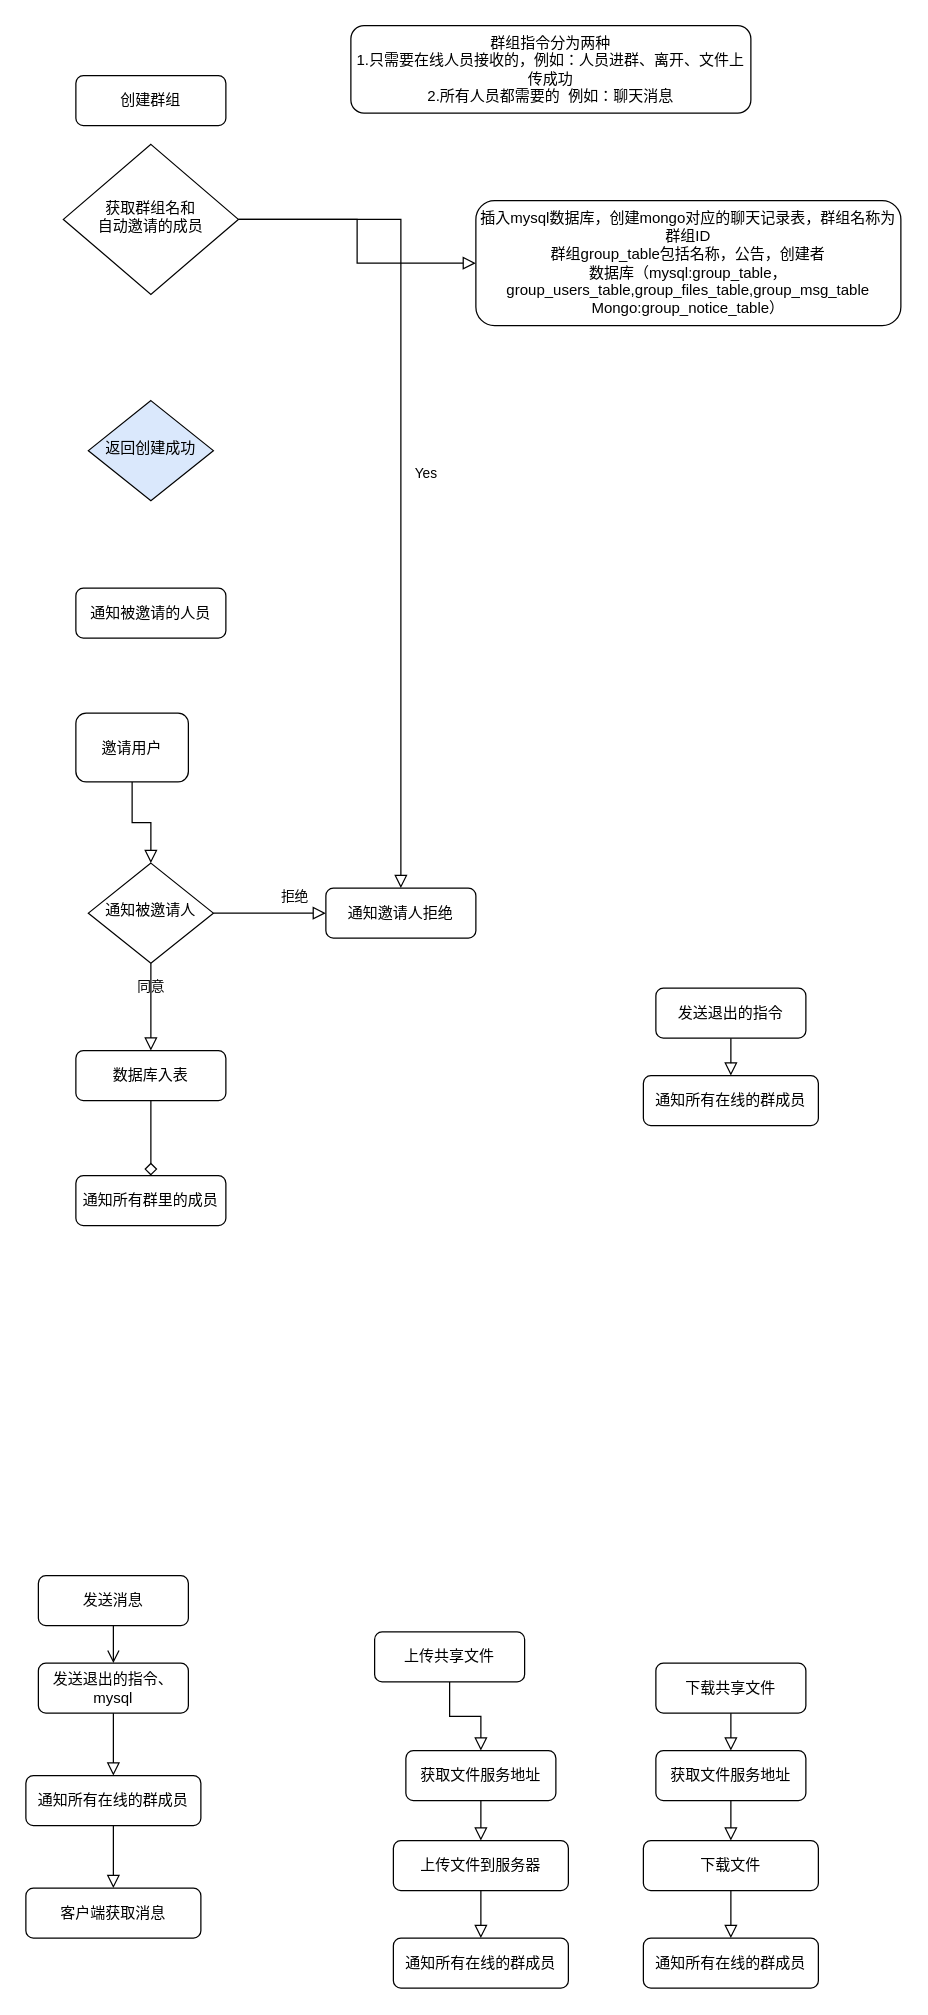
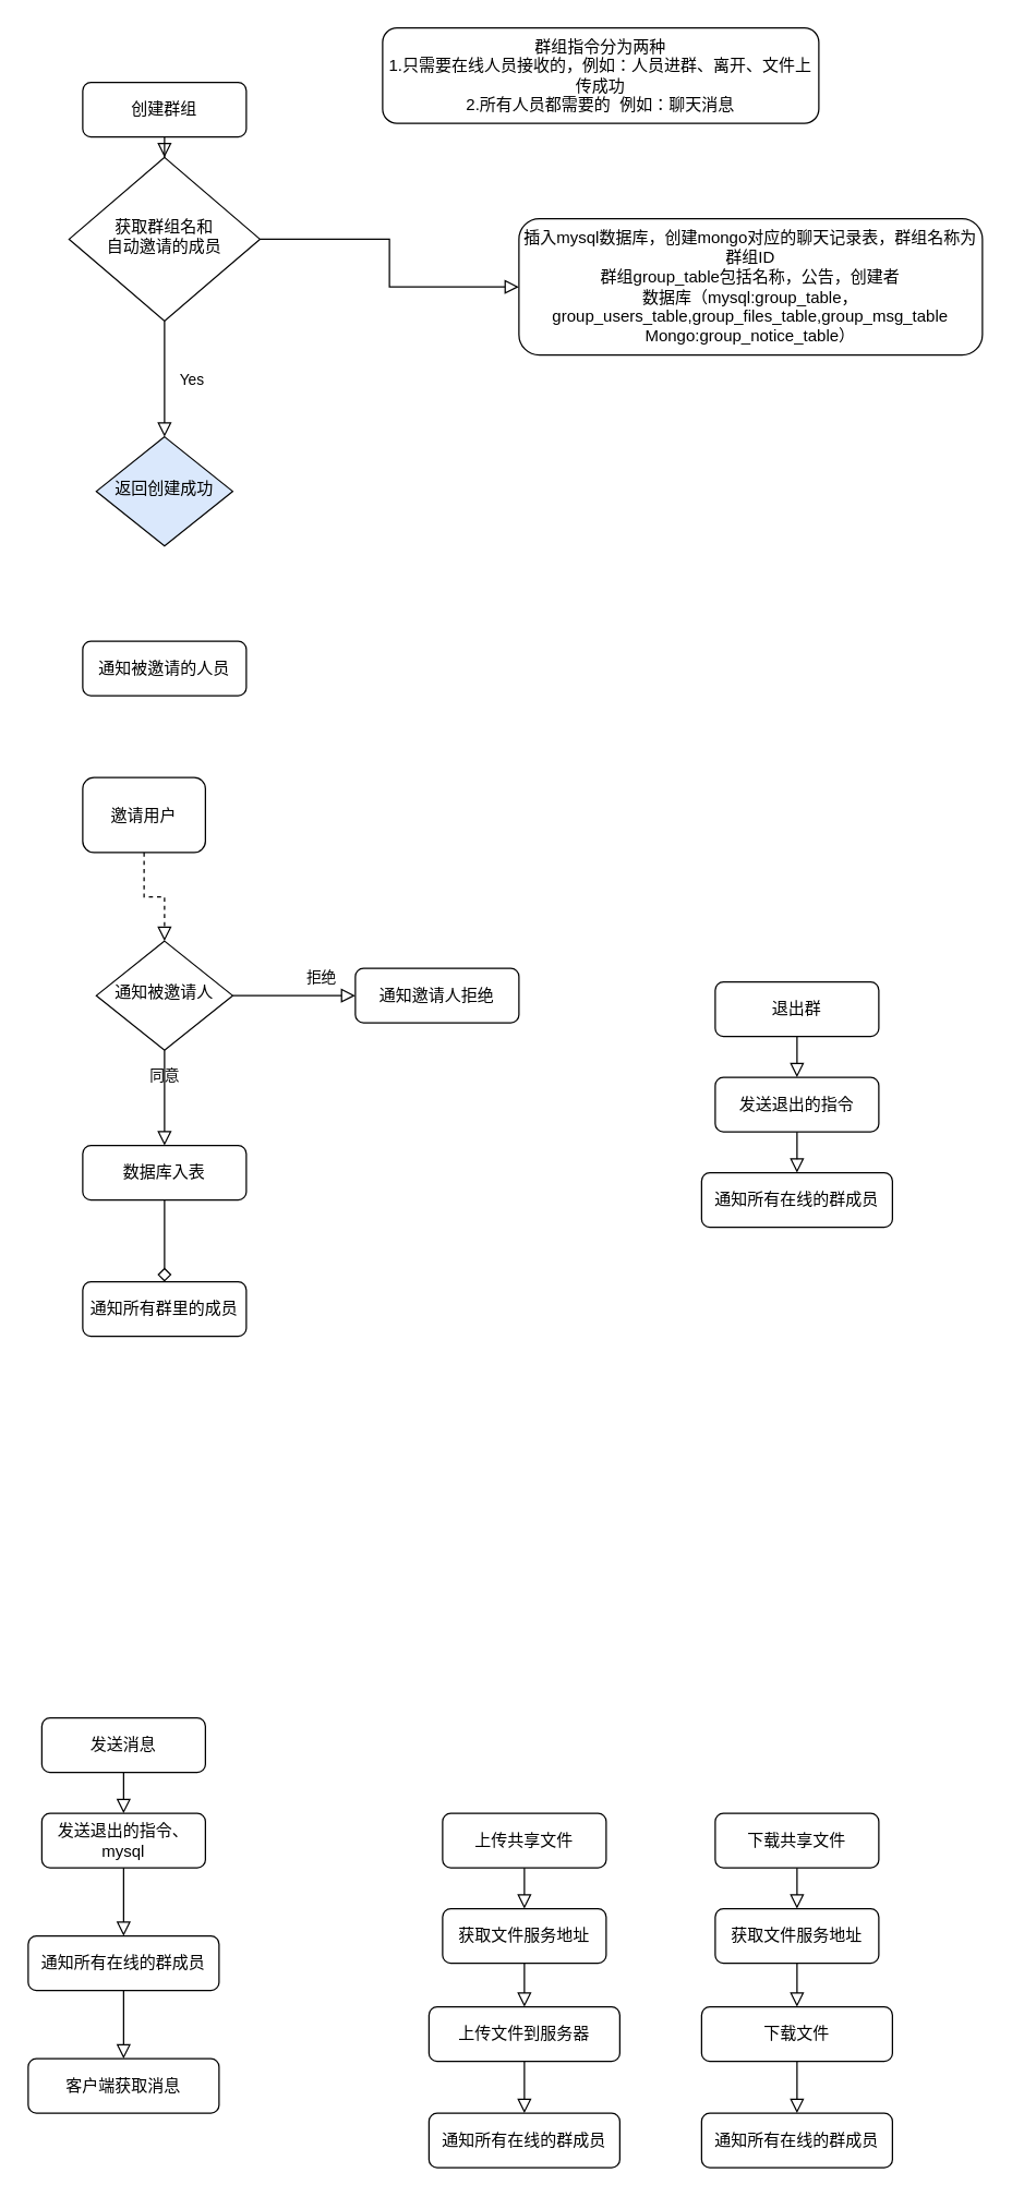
+ <mxCell id="2" value="" style="rounded=0;html=1;jettySize=auto;orthogonalLoop=1;fontSize=11;endArrow=block;endFill=0;endSize=8;strokeWidth=1;shadow=0;labelBackgroundColor=none;edgeStyle=orthogonalEdgeStyle;" edge="1" parent="1" source="3" target="6"><mxGeometry relative="1" as="geometry" /></mxCell>
- <mxCell id="4" value="Yes" style="rounded=0;html=1;jettySize=auto;orthogonalLoop=1;fontSize=11;endArrow=block;endFill=0;endSize=8;strokeWidth=1;shadow=0;labelBackgroundColor=none;edgeStyle=orthogonalEdgeStyle;" edge="1" parent="1" source="6" target="18"><mxGeometry y="20" relative="1" as="geometry"><mxPoint as="offset" /></mxGeometry></mxCell>
+ <mxCell id="4" value="Yes" style="rounded=0;html=1;jettySize=auto;orthogonalLoop=1;fontSize=11;endArrow=block;endFill=0;endSize=8;strokeWidth=1;shadow=0;labelBackgroundColor=none;edgeStyle=orthogonalEdgeStyle;" edge="1" parent="1" source="6" target="8"><mxGeometry y="20" relative="1" as="geometry"><mxPoint as="offset" /></mxGeometry></mxCell>
- <mxCell id="11" value="" style="rounded=0;html=1;jettySize=auto;orthogonalLoop=1;fontSize=11;endArrow=block;endFill=0;endSize=8;strokeWidth=1;shadow=0;labelBackgroundColor=none;edgeStyle=orthogonalEdgeStyle;exitX=0.5;exitY=1;exitDx=0;exitDy=0;entryX=0.5;entryY=0;entryDx=0;entryDy=0;" edge="1" parent="1" source="10" target="12"><mxGeometry relative="1" as="geometry"><mxPoint x="250" y="430" as="sourcePoint" /><mxPoint x="330" y="600" as="targetPoint" /></mxGeometry></mxCell>
+ <mxCell id="11" value="" style="rounded=0;html=1;jettySize=auto;orthogonalLoop=1;fontSize=11;endArrow=block;endFill=0;endSize=8;strokeWidth=1;shadow=0;labelBackgroundColor=none;edgeStyle=orthogonalEdgeStyle;exitX=0.5;exitY=1;exitDx=0;exitDy=0;entryX=0.5;entryY=0;entryDx=0;entryDy=0;dashed=1;" edge="1" parent="1" source="10" target="12"><mxGeometry relative="1" as="geometry"><mxPoint x="250" y="430" as="sourcePoint" /><mxPoint x="330" y="600" as="targetPoint" /></mxGeometry></mxCell>
+ <mxCell id="40" value="退出群" style="rounded=1;whiteSpace=wrap;html=1;fontSize=12;glass=0;strokeWidth=1;shadow=0;" vertex="1" parent="1"><mxGeometry x="524" y="720" width="120" height="40" as="geometry" /></mxCell>
+ <mxCell id="42" value="" style="rounded=0;html=1;jettySize=auto;orthogonalLoop=1;fontSize=11;endArrow=block;endFill=0;endSize=8;strokeWidth=1;shadow=0;labelBackgroundColor=none;edgeStyle=orthogonalEdgeStyle;exitX=0.5;exitY=1;exitDx=0;exitDy=0;entryX=0.5;entryY=0;entryDx=0;entryDy=0;" edge="1" parent="1" source="40" target="41"><mxGeometry x="-0.448" relative="1" as="geometry"><mxPoint as="offset" /><mxPoint x="594" y="580" as="sourcePoint" /><mxPoint x="594" y="640" as="targetPoint" /></mxGeometry></mxCell>
- <mxCell id="21" value="" style="rounded=0;html=1;jettySize=auto;orthogonalLoop=1;fontSize=11;endArrow=open;endFill=0;endSize=8;strokeWidth=1;shadow=0;labelBackgroundColor=none;edgeStyle=orthogonalEdgeStyle;exitX=0.5;exitY=1;exitDx=0;exitDy=0;entryX=0.5;entryY=0;entryDx=0;entryDy=0;" edge="1" parent="1" source="19" target="20"><mxGeometry x="-0.448" relative="1" as="geometry"><mxPoint as="offset" /><mxPoint x="100" y="1120" as="sourcePoint" /><mxPoint x="100" y="1180" as="targetPoint" /></mxGeometry></mxCell>
+ <mxCell id="21" value="" style="rounded=0;html=1;jettySize=auto;orthogonalLoop=1;fontSize=11;endArrow=block;endFill=0;endSize=8;strokeWidth=1;shadow=0;labelBackgroundColor=none;edgeStyle=orthogonalEdgeStyle;exitX=0.5;exitY=1;exitDx=0;exitDy=0;entryX=0.5;entryY=0;entryDx=0;entryDy=0;" edge="1" parent="1" source="19" target="20"><mxGeometry x="-0.448" relative="1" as="geometry"><mxPoint as="offset" /><mxPoint x="100" y="1120" as="sourcePoint" /><mxPoint x="100" y="1180" as="targetPoint" /></mxGeometry></mxCell>
- <mxCell id="33" value="上传共享文件" style="rounded=1;whiteSpace=wrap;html=1;fontSize=12;glass=0;strokeWidth=1;shadow=0;" vertex="1" parent="1"><mxGeometry x="299" y="1305" width="120" height="40" as="geometry" /></mxCell>
+ <mxCell id="33" value="上传共享文件" style="rounded=1;whiteSpace=wrap;html=1;fontSize=12;glass=0;strokeWidth=1;shadow=0;" vertex="1" parent="1"><mxGeometry x="324" y="1330" width="120" height="40" as="geometry" /></mxCell>
